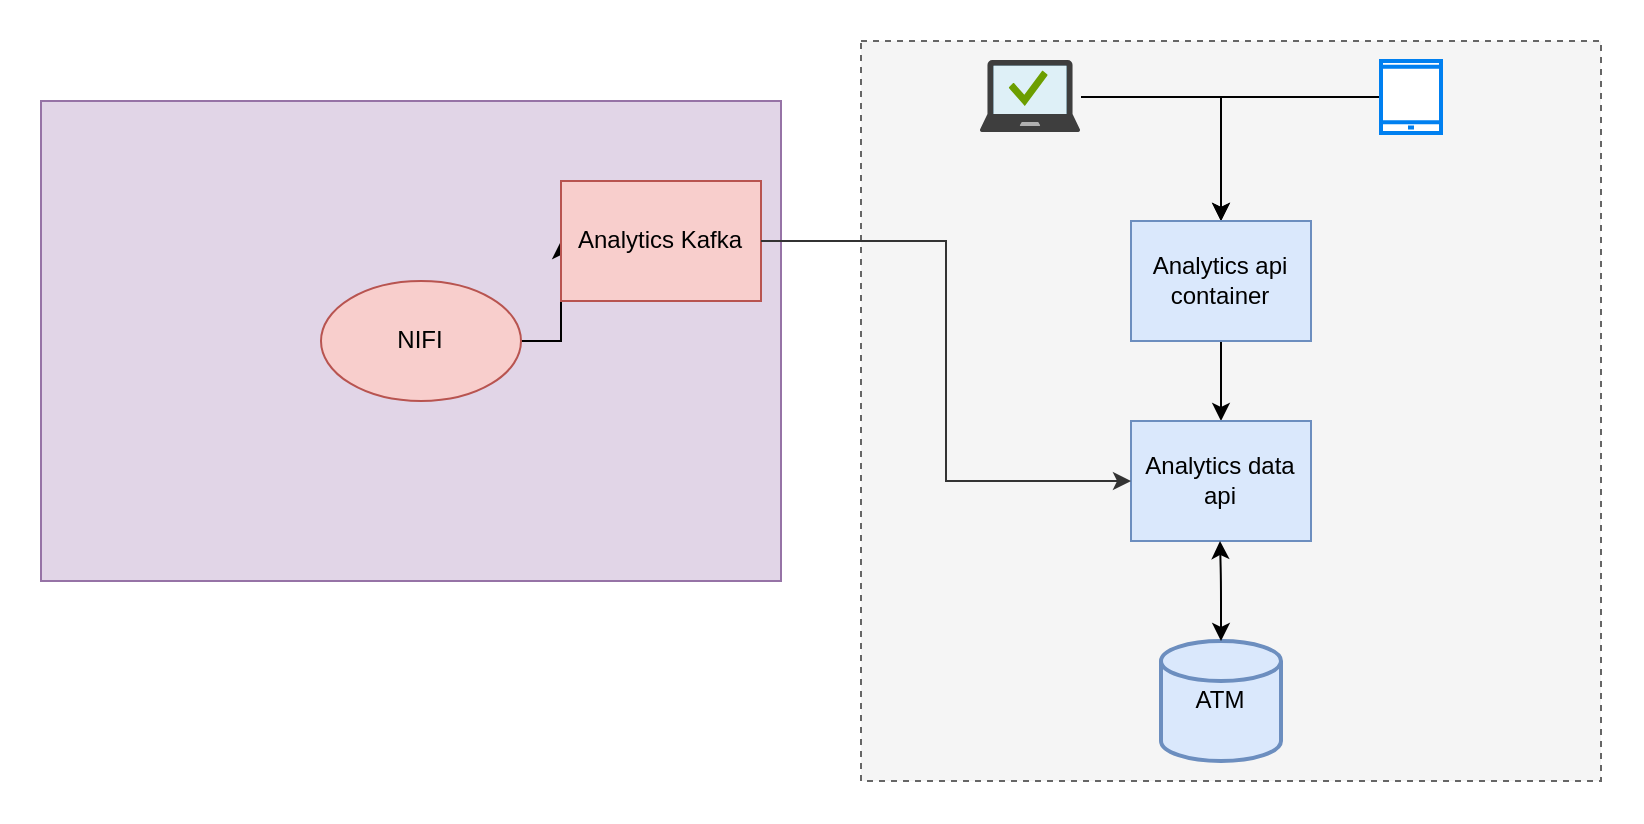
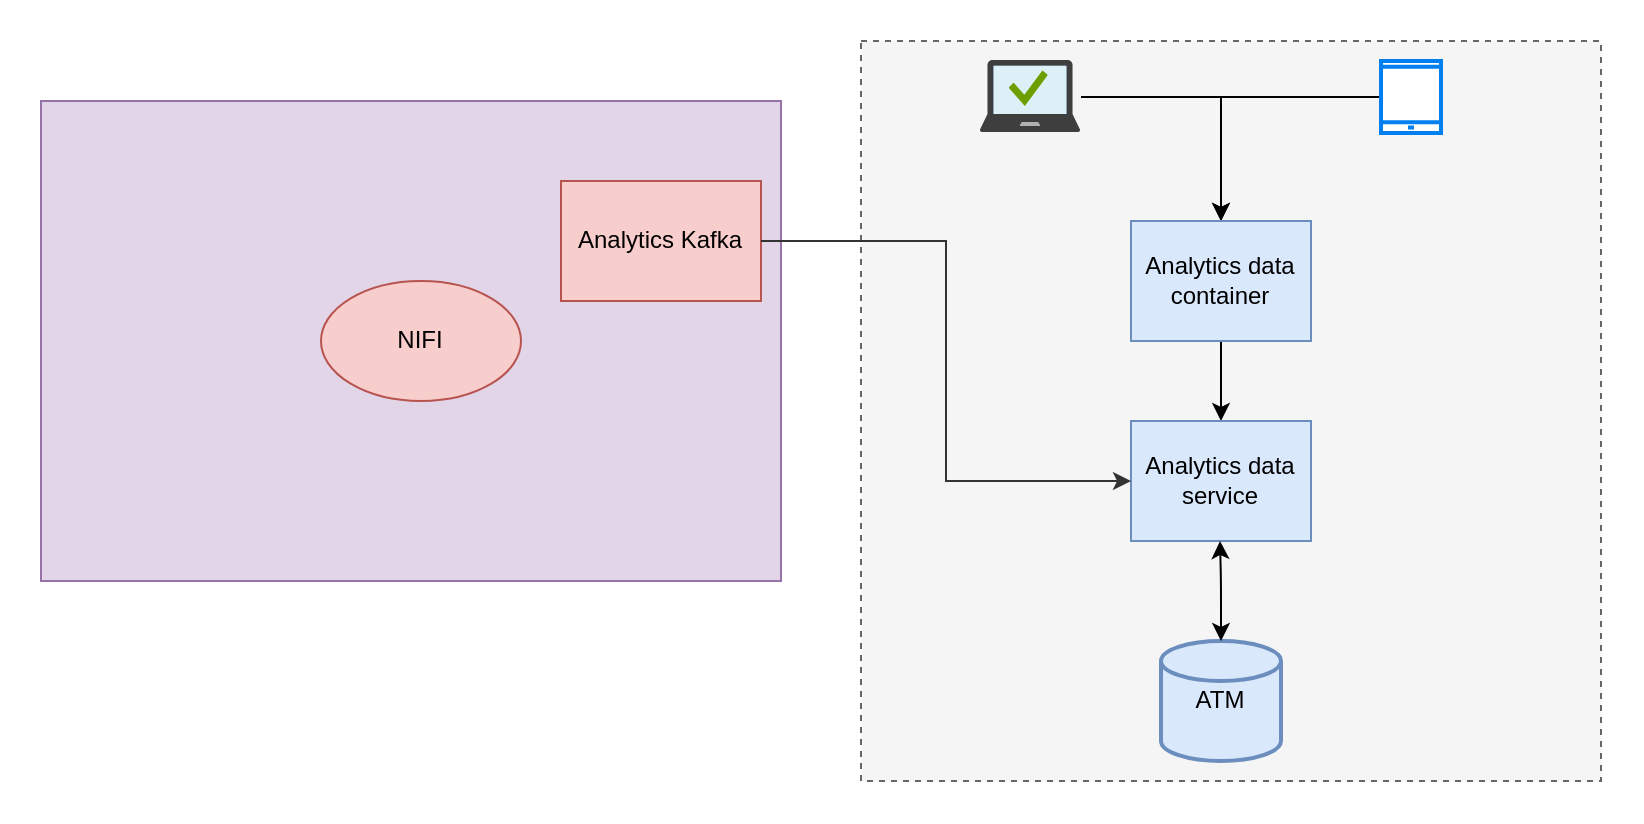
- <mxCell id="14" value="Analytics api container" style="rounded=0;whiteSpace=wrap;html=1;fillColor=#dae8fc;strokeColor=#6c8ebf;" vertex="1" parent="1"><mxGeometry x="565" y="110" width="90" height="60" as="geometry" /></mxCell>
+ <mxCell id="14" value="Analytics data container" style="rounded=0;whiteSpace=wrap;html=1;fillColor=#dae8fc;strokeColor=#6c8ebf;" vertex="1" parent="1"><mxGeometry x="565" y="110" width="90" height="60" as="geometry" /></mxCell>
- <mxCell id="5" style="edgeStyle=orthogonalEdgeStyle;rounded=0;orthogonalLoop=1;jettySize=auto;html=1;" edge="1" parent="1" source="6" target="7"><mxGeometry relative="1" as="geometry" /></mxCell>
- <mxCell id="15" value="Analytics data api" style="rounded=0;whiteSpace=wrap;html=1;fillColor=#dae8fc;strokeColor=#6c8ebf;" vertex="1" parent="1"><mxGeometry x="565" y="210" width="90" height="60" as="geometry" /></mxCell>
+ <mxCell id="15" value="Analytics data service" style="rounded=0;whiteSpace=wrap;html=1;fillColor=#dae8fc;strokeColor=#6c8ebf;" vertex="1" parent="1"><mxGeometry x="565" y="210" width="90" height="60" as="geometry" /></mxCell>
